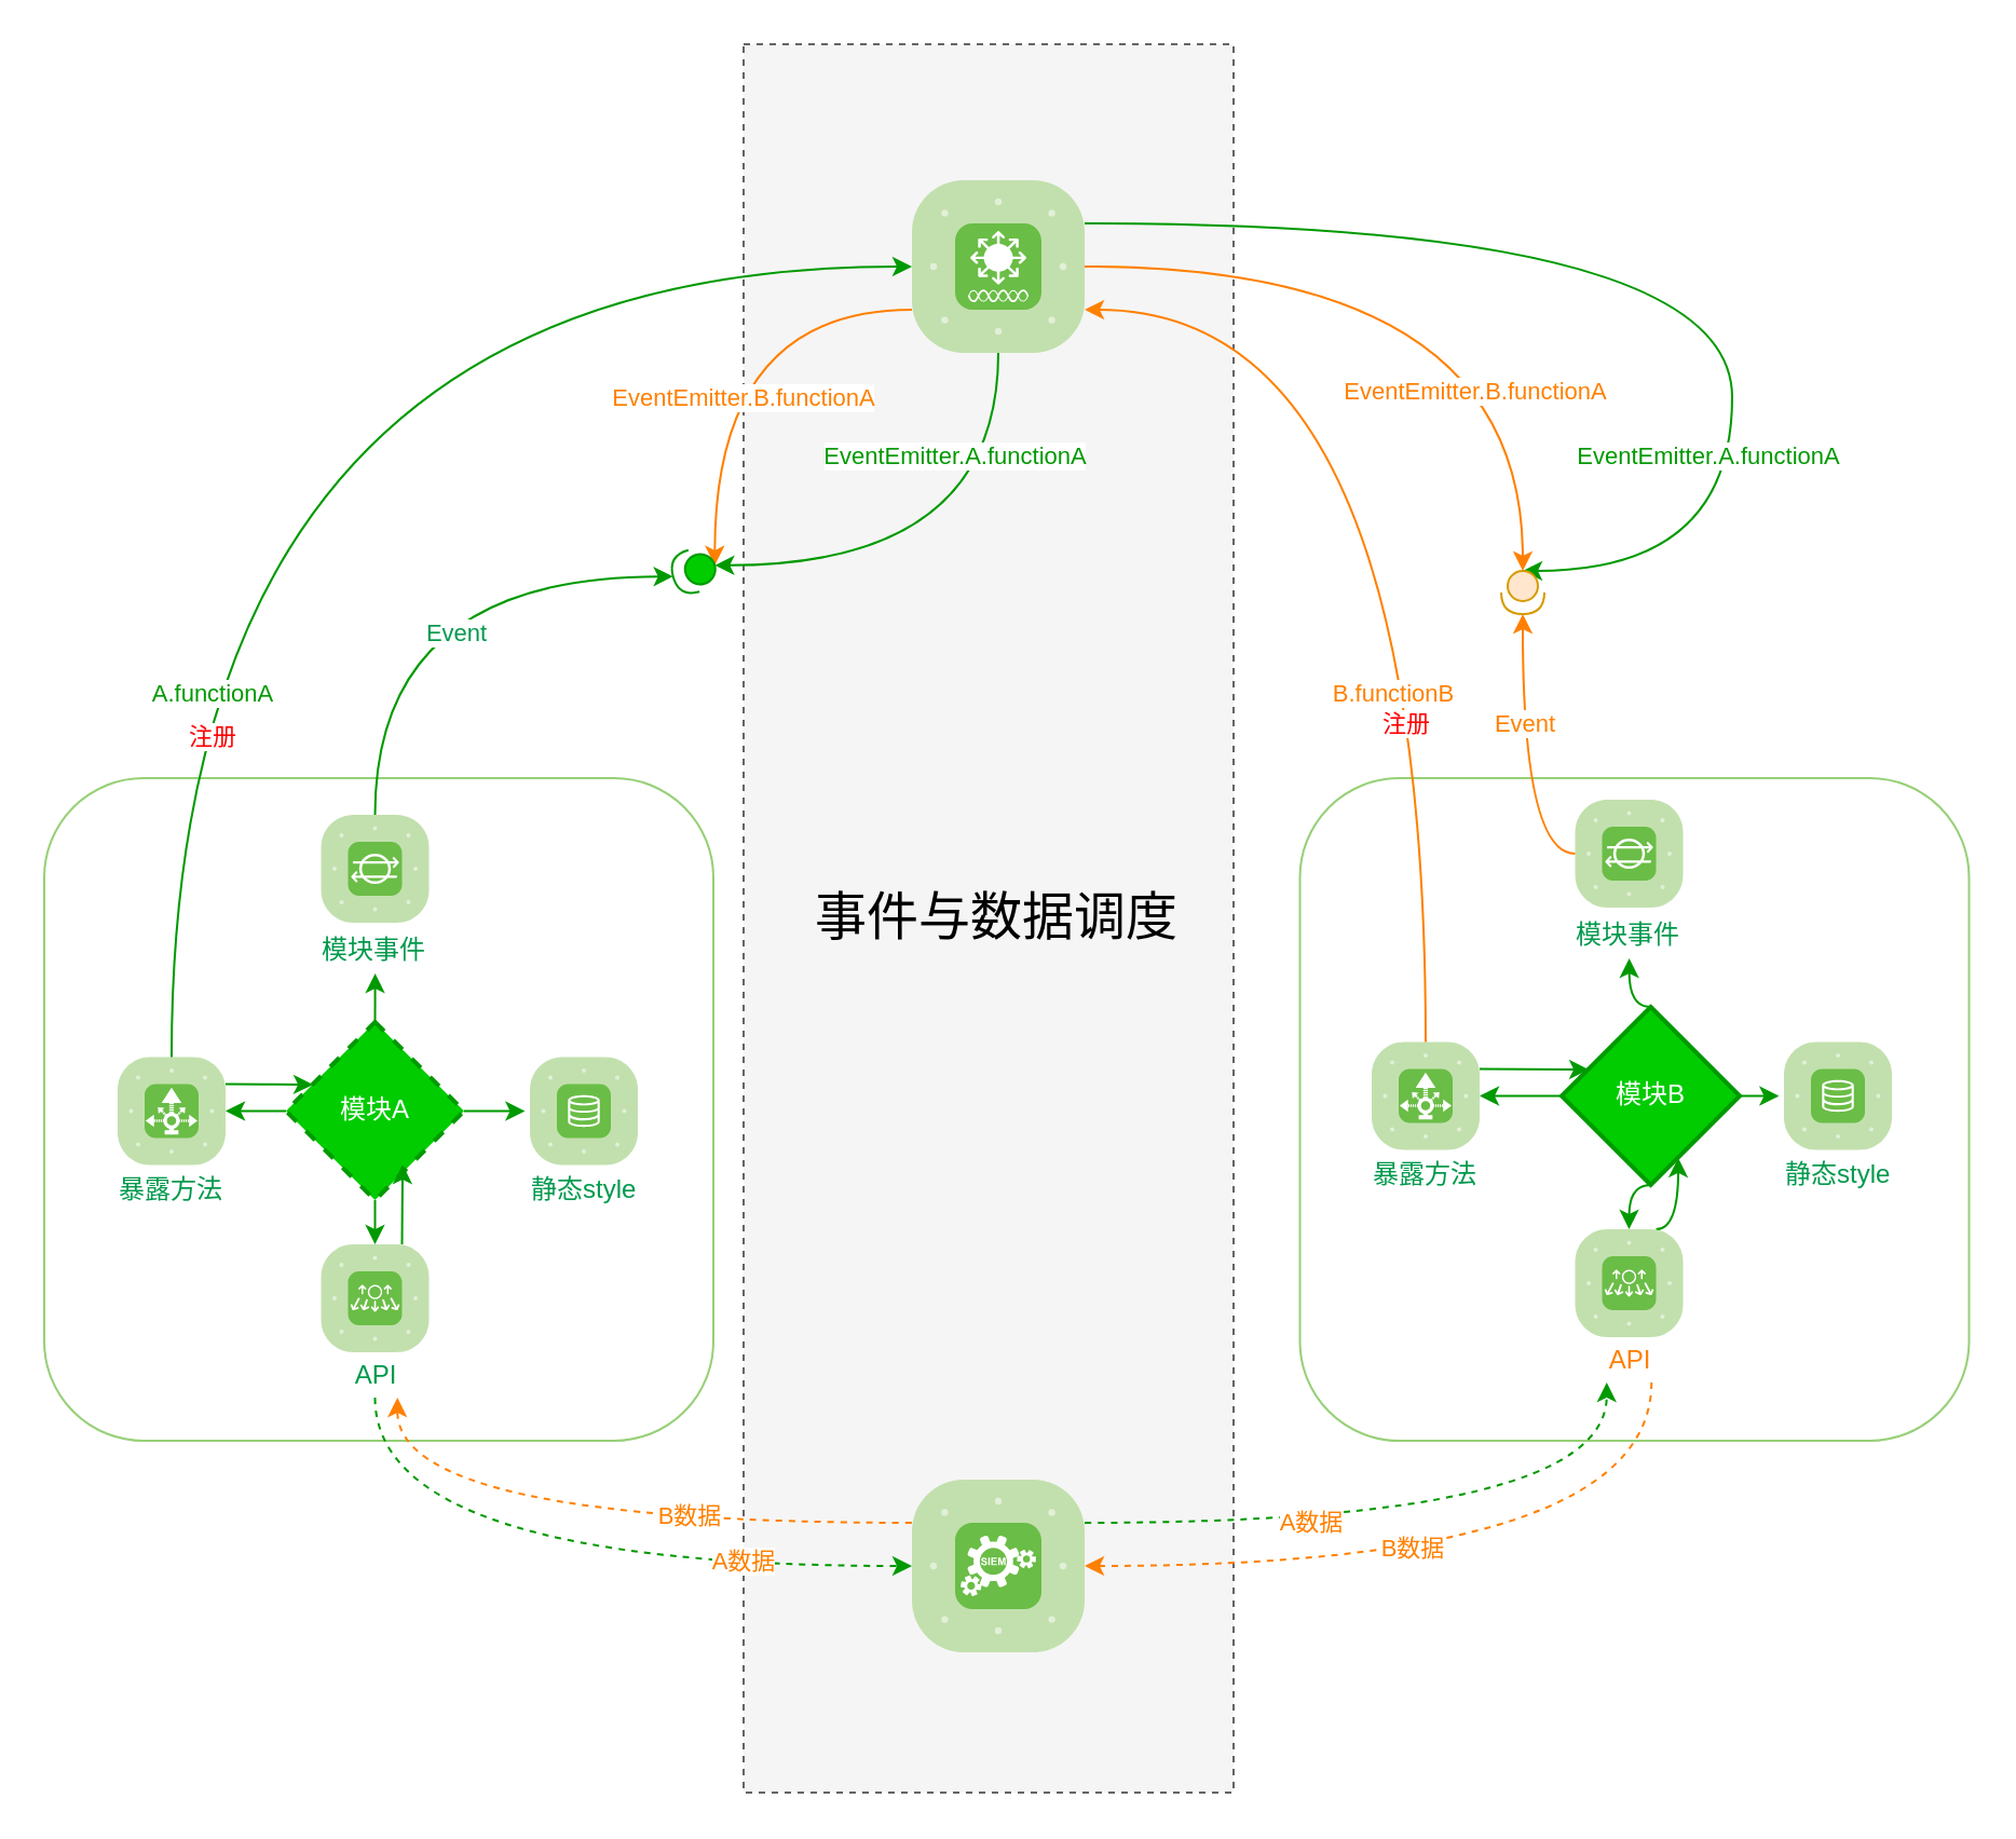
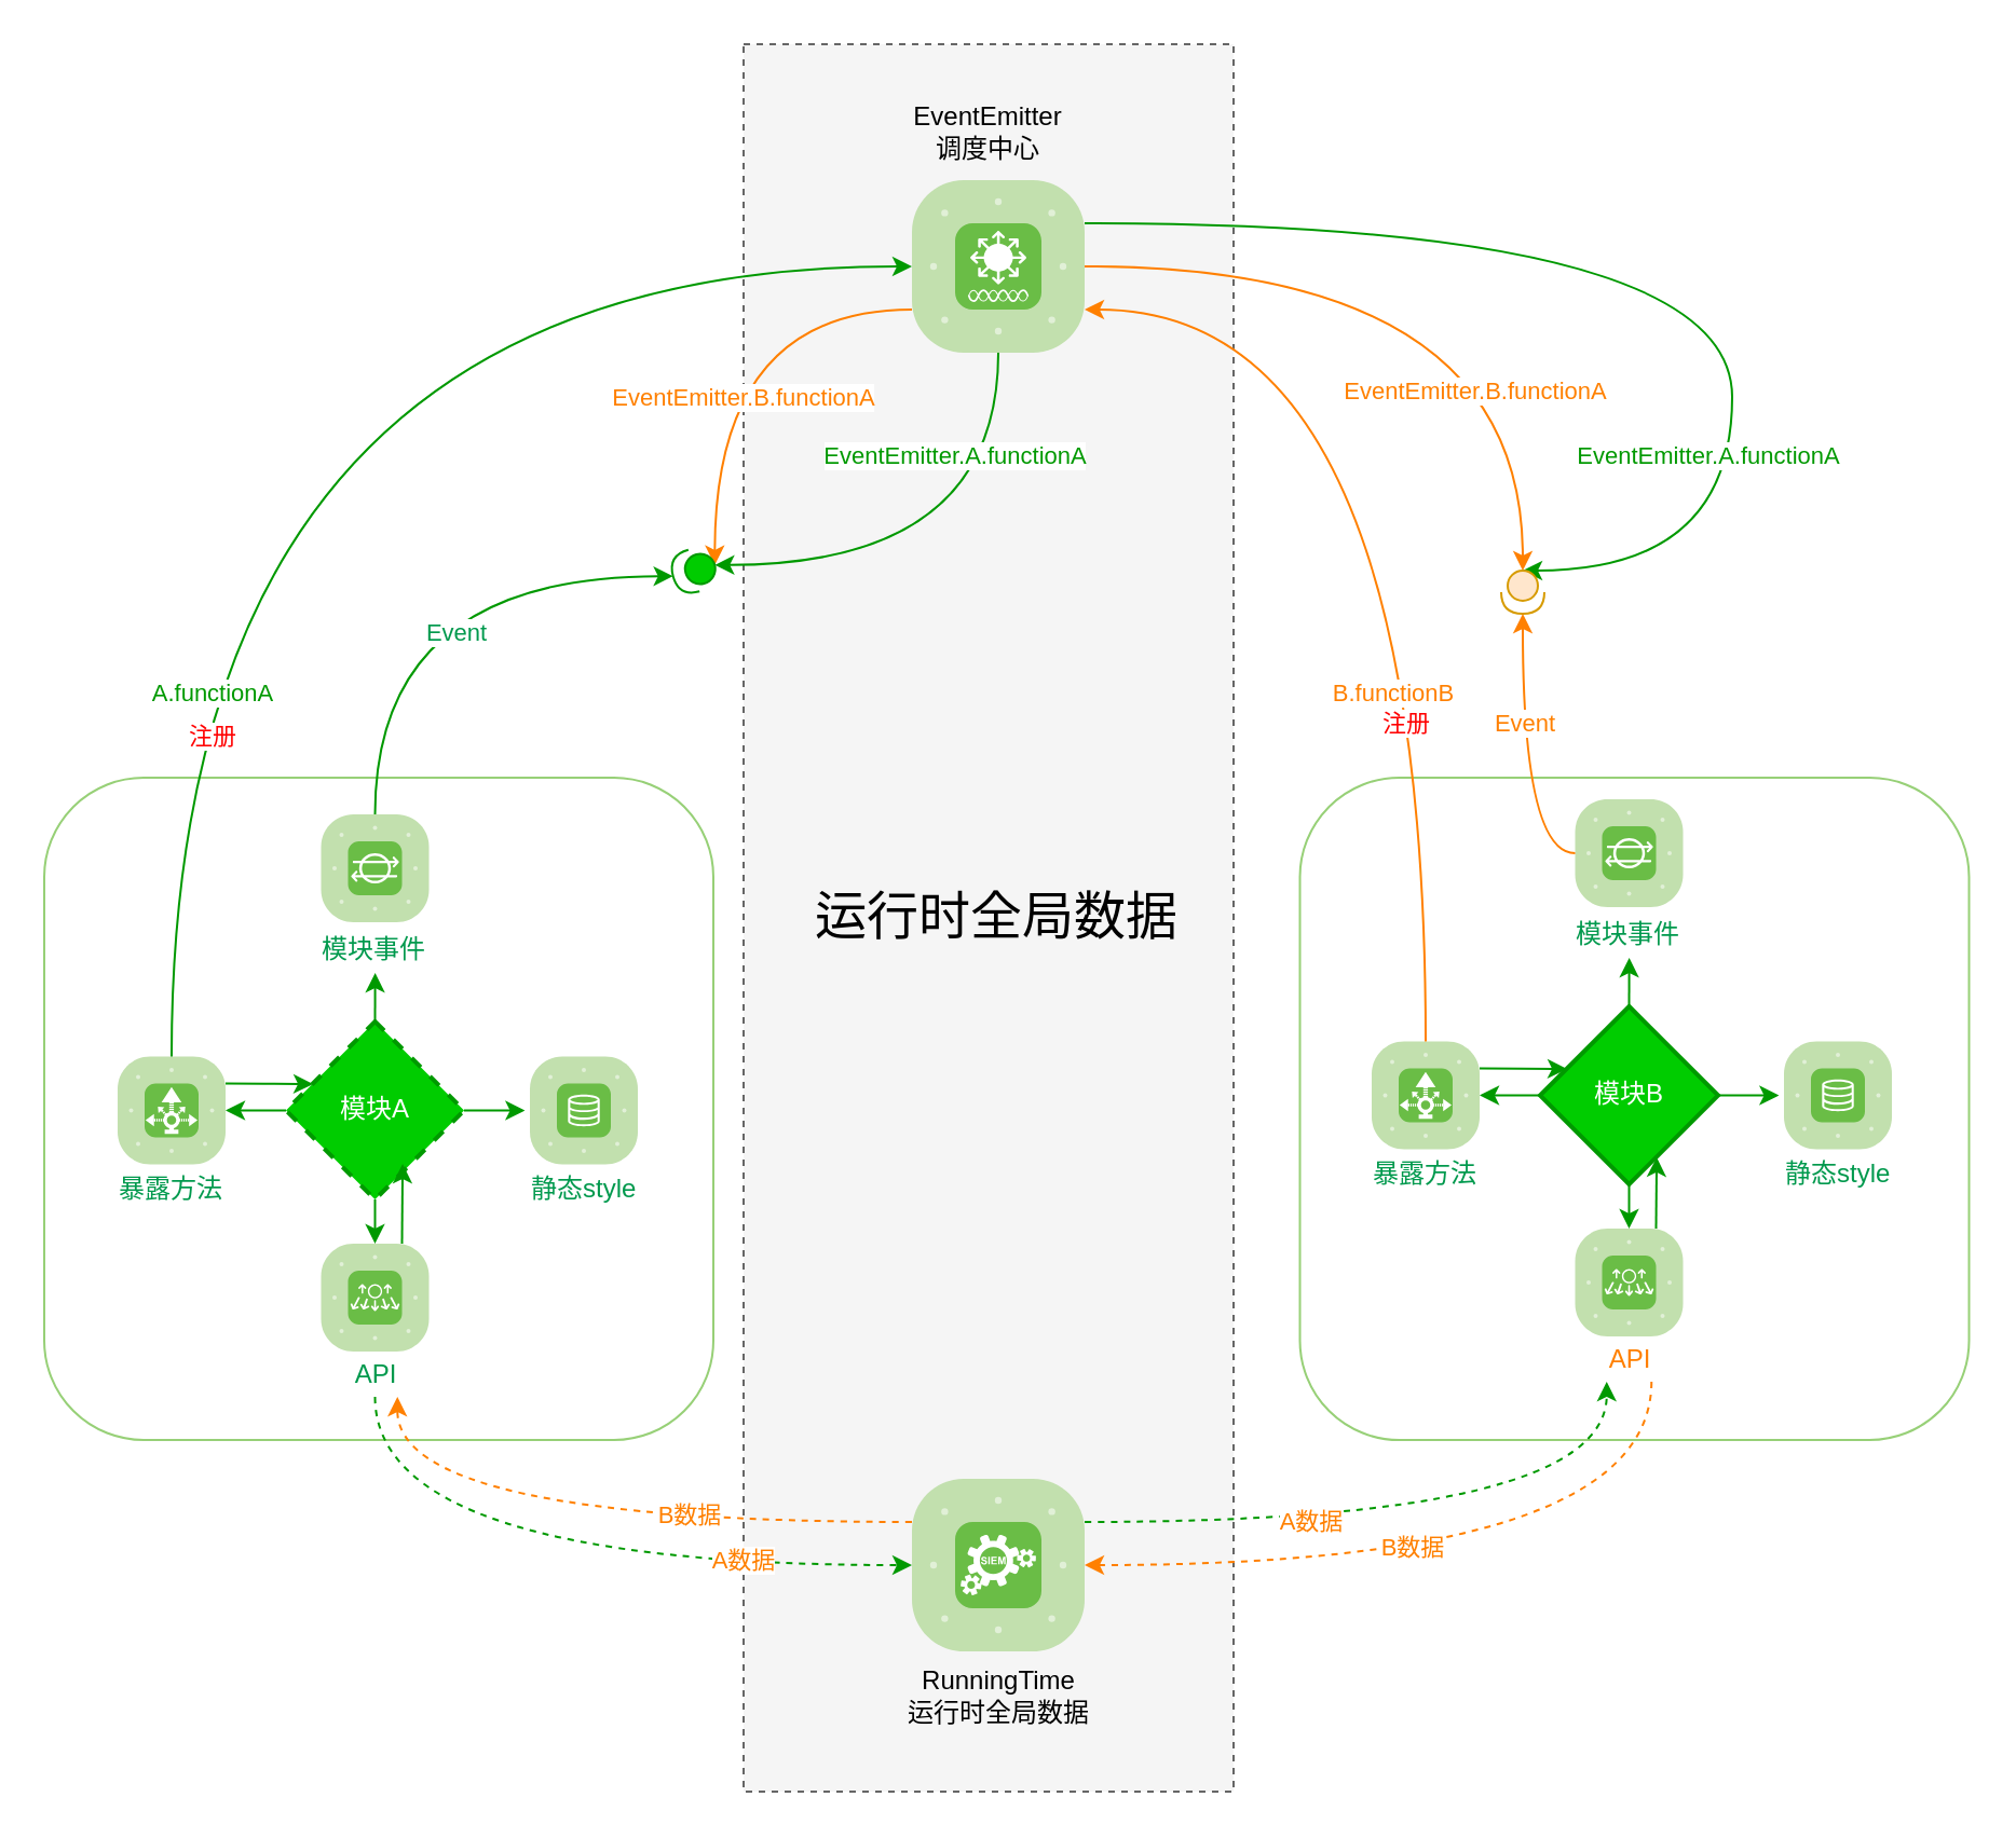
+ <mxCell id="14" value="EventEmitter&lt;br&gt;调度中心" style="text;html=1;strokeColor=none;fillColor=none;align=center;verticalAlign=middle;whiteSpace=wrap;rounded=0;" vertex="1" parent="1"><mxGeometry x="394" y="51" width="127" height="20" as="geometry" /></mxCell>
- <mxCell id="62" value="事件与数据调度" style="text;html=1;strokeColor=none;fillColor=none;align=center;verticalAlign=middle;whiteSpace=wrap;rounded=0;shadow=0;sketch=0;pointerEvents=1;fontColor=#000000;fontSize=24;" vertex="1" parent="1"><mxGeometry x="358.5" y="377" width="205" height="95" as="geometry" /></mxCell>
+ <mxCell id="62" value="运行时全局数据" style="text;html=1;strokeColor=none;fillColor=none;align=center;verticalAlign=middle;whiteSpace=wrap;rounded=0;shadow=0;sketch=0;pointerEvents=1;fontColor=#000000;fontSize=24;" vertex="1" parent="1"><mxGeometry x="358.5" y="377" width="205" height="95" as="geometry" /></mxCell>
- <mxCell id="39" value="模块B" style="rhombus;whiteSpace=wrap;html=1;shadow=0;fillColor=#00CC00;strokeWidth=2;strokeColor=#009900;fontColor=#FFFFFF;" vertex="1" parent="35"><mxGeometry x="89" y="96" width="82.5" height="82.5" as="geometry" /></mxCell>
+ <mxCell id="39" value="模块B" style="rhombus;whiteSpace=wrap;html=1;shadow=0;fillColor=#00CC00;strokeWidth=2;strokeColor=#009900;fontColor=#FFFFFF;" vertex="1" parent="35"><mxGeometry x="79" y="96" width="82.5" height="82.5" as="geometry" /></mxCell>
+ <mxCell id="4" value="RunningTime&lt;br&gt;运行时全局数据" style="text;html=1;strokeColor=none;fillColor=none;align=center;verticalAlign=middle;whiteSpace=wrap;rounded=0;" vertex="1" parent="1"><mxGeometry x="398.5" y="776" width="127" height="20" as="geometry" /></mxCell>
